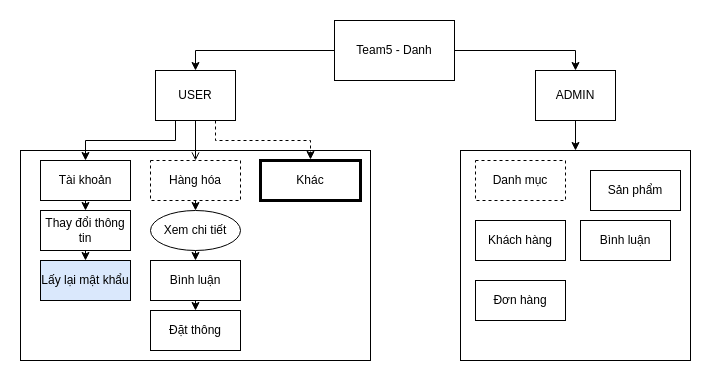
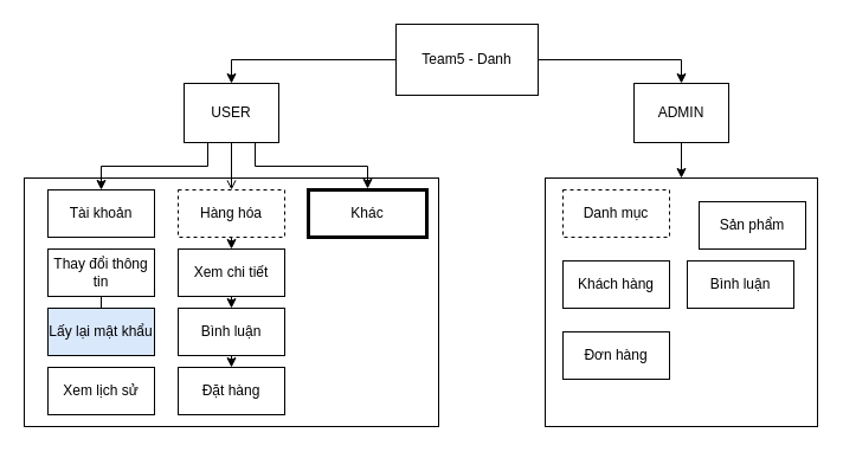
- <mxCell id="8" style="edgeStyle=orthogonalEdgeStyle;rounded=0;orthogonalLoop=1;jettySize=auto;html=1;exitX=0.75;exitY=1;exitDx=0;exitDy=0;dashed=1;" parent="1" source="9" target="25" edge="1"><mxGeometry relative="1" as="geometry" /></mxCell>
+ <mxCell id="8" style="edgeStyle=orthogonalEdgeStyle;rounded=0;orthogonalLoop=1;jettySize=auto;html=1;exitX=0.75;exitY=1;exitDx=0;exitDy=0;" parent="1" source="9" target="25" edge="1"><mxGeometry relative="1" as="geometry" /></mxCell>
- <mxCell id="16" style="edgeStyle=orthogonalEdgeStyle;rounded=0;orthogonalLoop=1;jettySize=auto;html=1;exitX=0.5;exitY=1;exitDx=0;exitDy=0;entryX=0.5;entryY=0;entryDx=0;entryDy=0;" parent="1" source="17" target="15" edge="1"><mxGeometry relative="1" as="geometry" /></mxCell>
- <mxCell id="13" value="Xem chi tiết" style="ellipse;whiteSpace=wrap;html=1;" parent="1" vertex="1"><mxGeometry x="150" y="210" width="90" height="40" as="geometry" /></mxCell>
+ <mxCell id="13" value="Xem chi tiết" style="rounded=0;whiteSpace=wrap;html=1;" parent="1" vertex="1"><mxGeometry x="150" y="210" width="90" height="40" as="geometry" /></mxCell>
- <mxCell id="14" style="edgeStyle=orthogonalEdgeStyle;rounded=0;orthogonalLoop=1;jettySize=auto;html=1;exitX=0.5;exitY=1;exitDx=0;exitDy=0;entryX=0.5;entryY=0;entryDx=0;entryDy=0;" parent="1" source="15" target="18" edge="1"><mxGeometry relative="1" as="geometry" /></mxCell>
+ <mxCell id="14" style="edgeStyle=orthogonalEdgeStyle;rounded=0;orthogonalLoop=1;jettySize=auto;html=1;exitX=0.5;exitY=1;exitDx=0;exitDy=0;entryX=0.5;entryY=0;entryDx=0;entryDy=0;endArrow=none;" parent="1" source="15" target="18" edge="1"><mxGeometry relative="1" as="geometry" /></mxCell>
+ <mxCell id="32" value="Xem lịch sử" style="rounded=0;whiteSpace=wrap;html=1;" parent="1" vertex="1"><mxGeometry x="40" y="310" width="90" height="40" as="geometry" /></mxCell>
- <mxCell id="31" value="Đặt thông" style="rounded=0;whiteSpace=wrap;html=1;" parent="1" vertex="1"><mxGeometry x="150" y="310" width="90" height="40" as="geometry" /></mxCell>
+ <mxCell id="31" value="Đặt hàng" style="rounded=0;whiteSpace=wrap;html=1;" parent="1" vertex="1"><mxGeometry x="150" y="310" width="90" height="40" as="geometry" /></mxCell>
